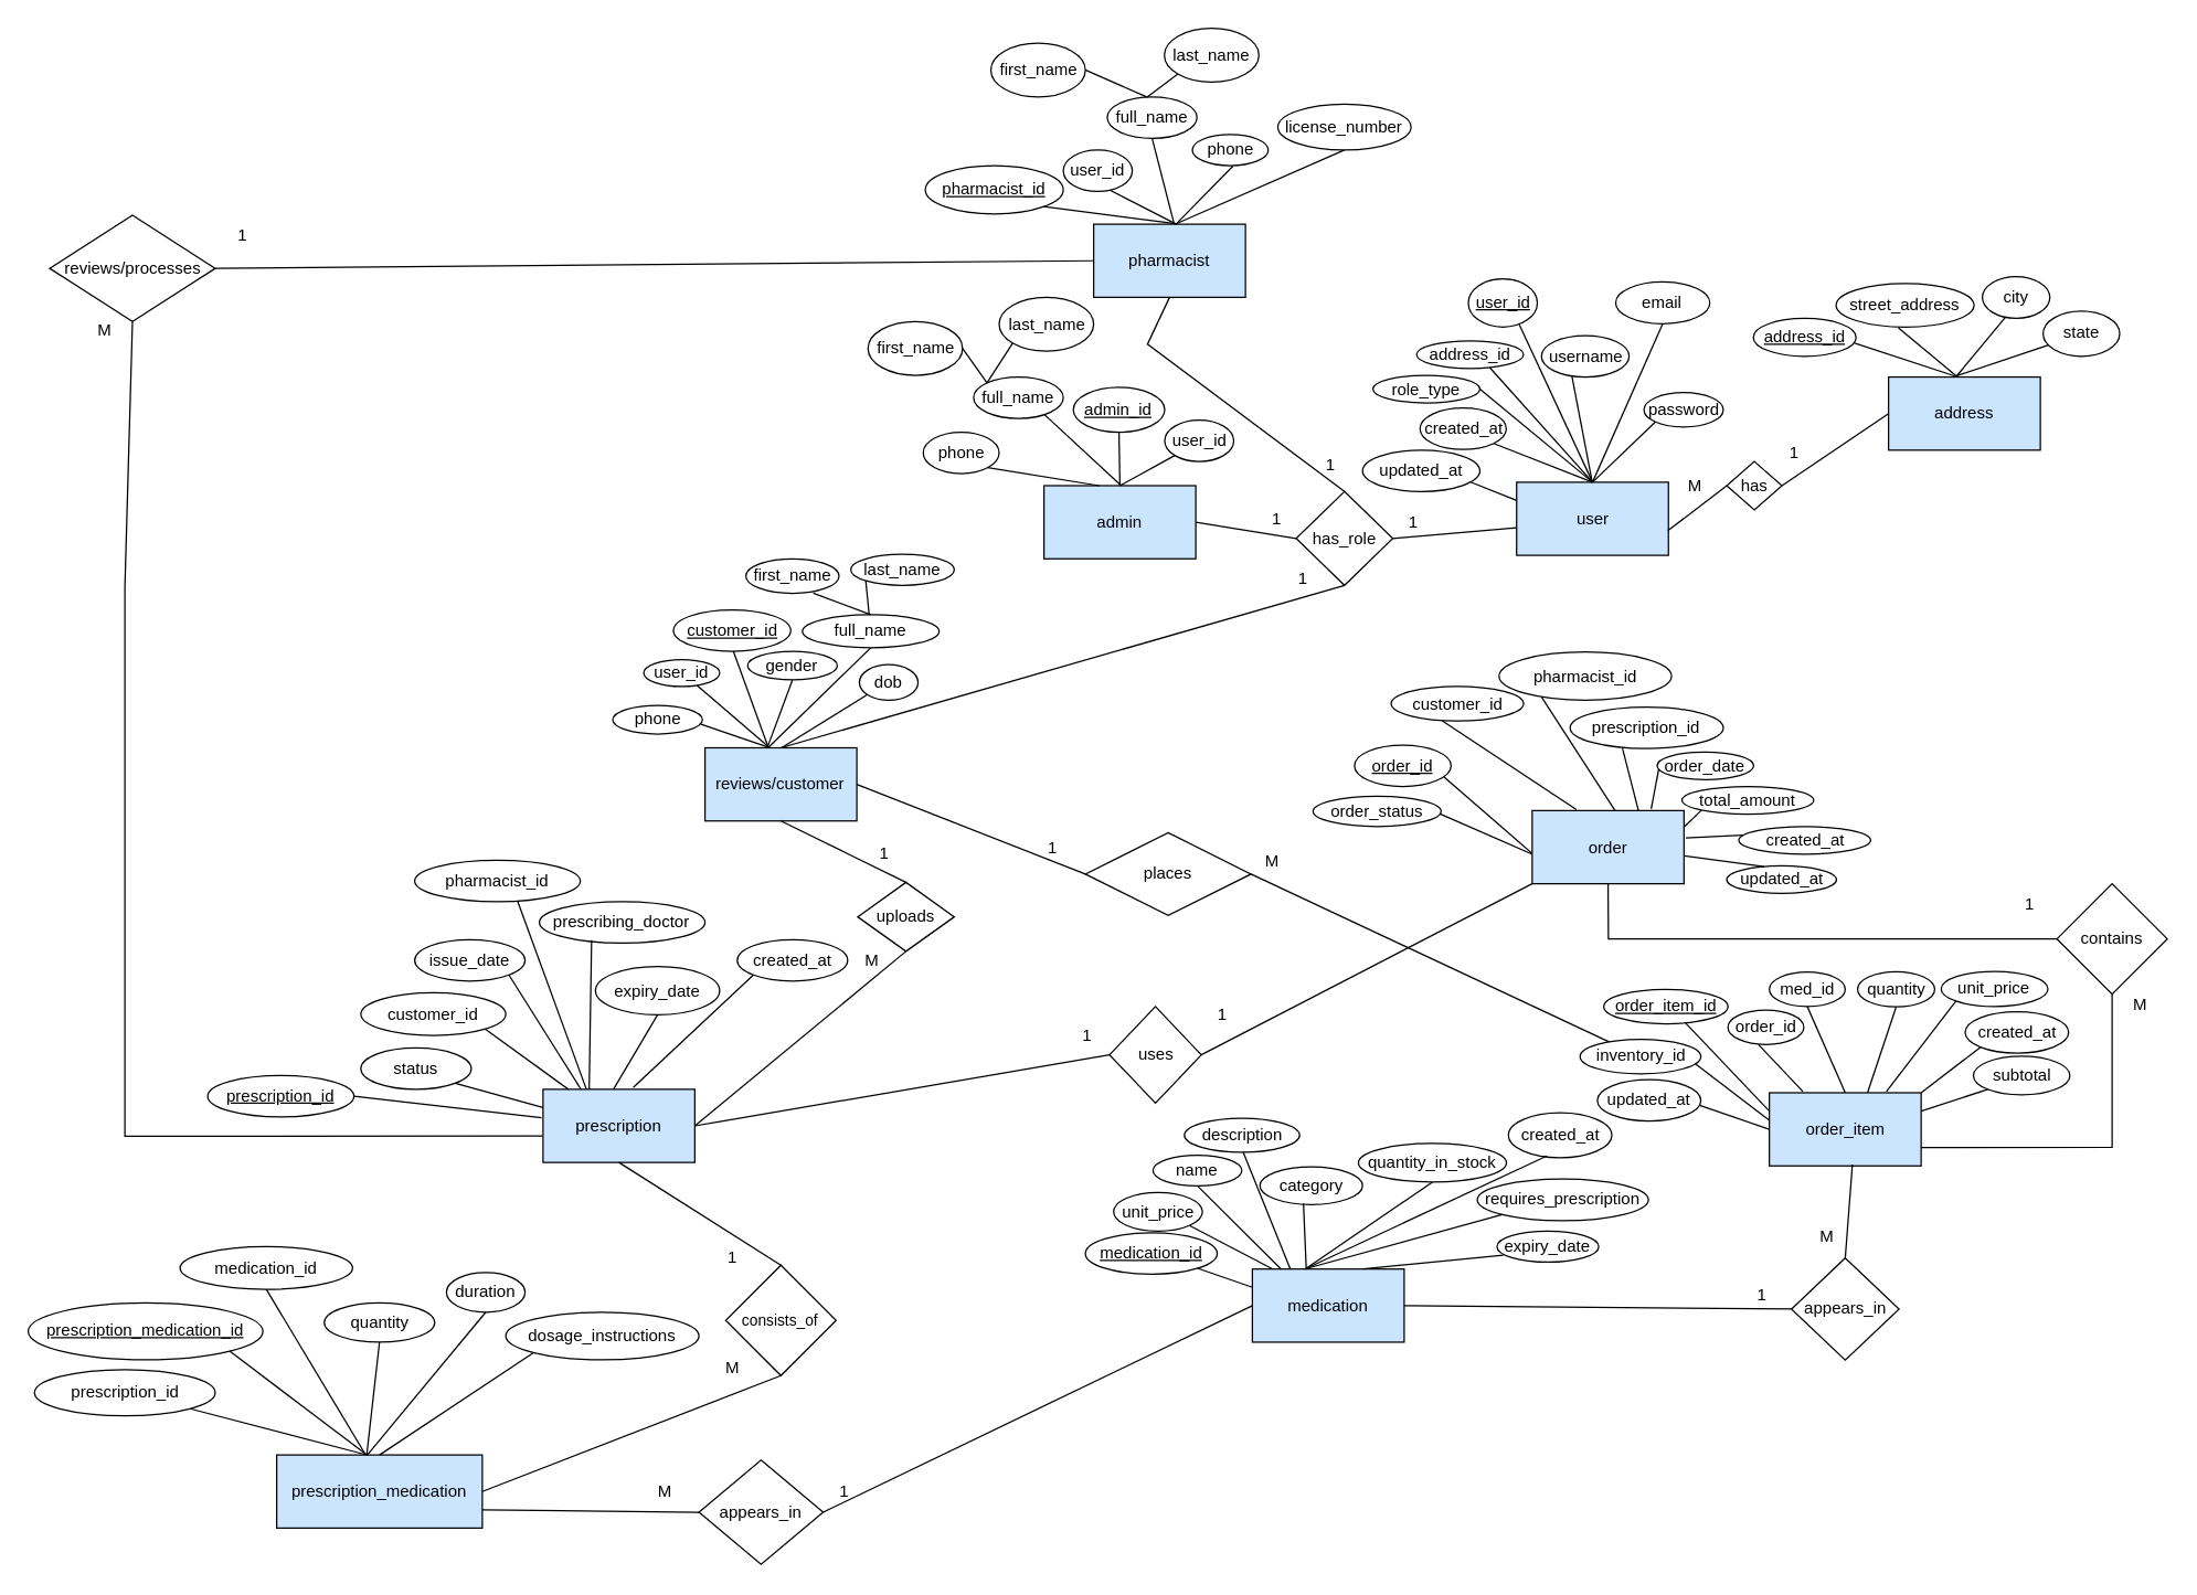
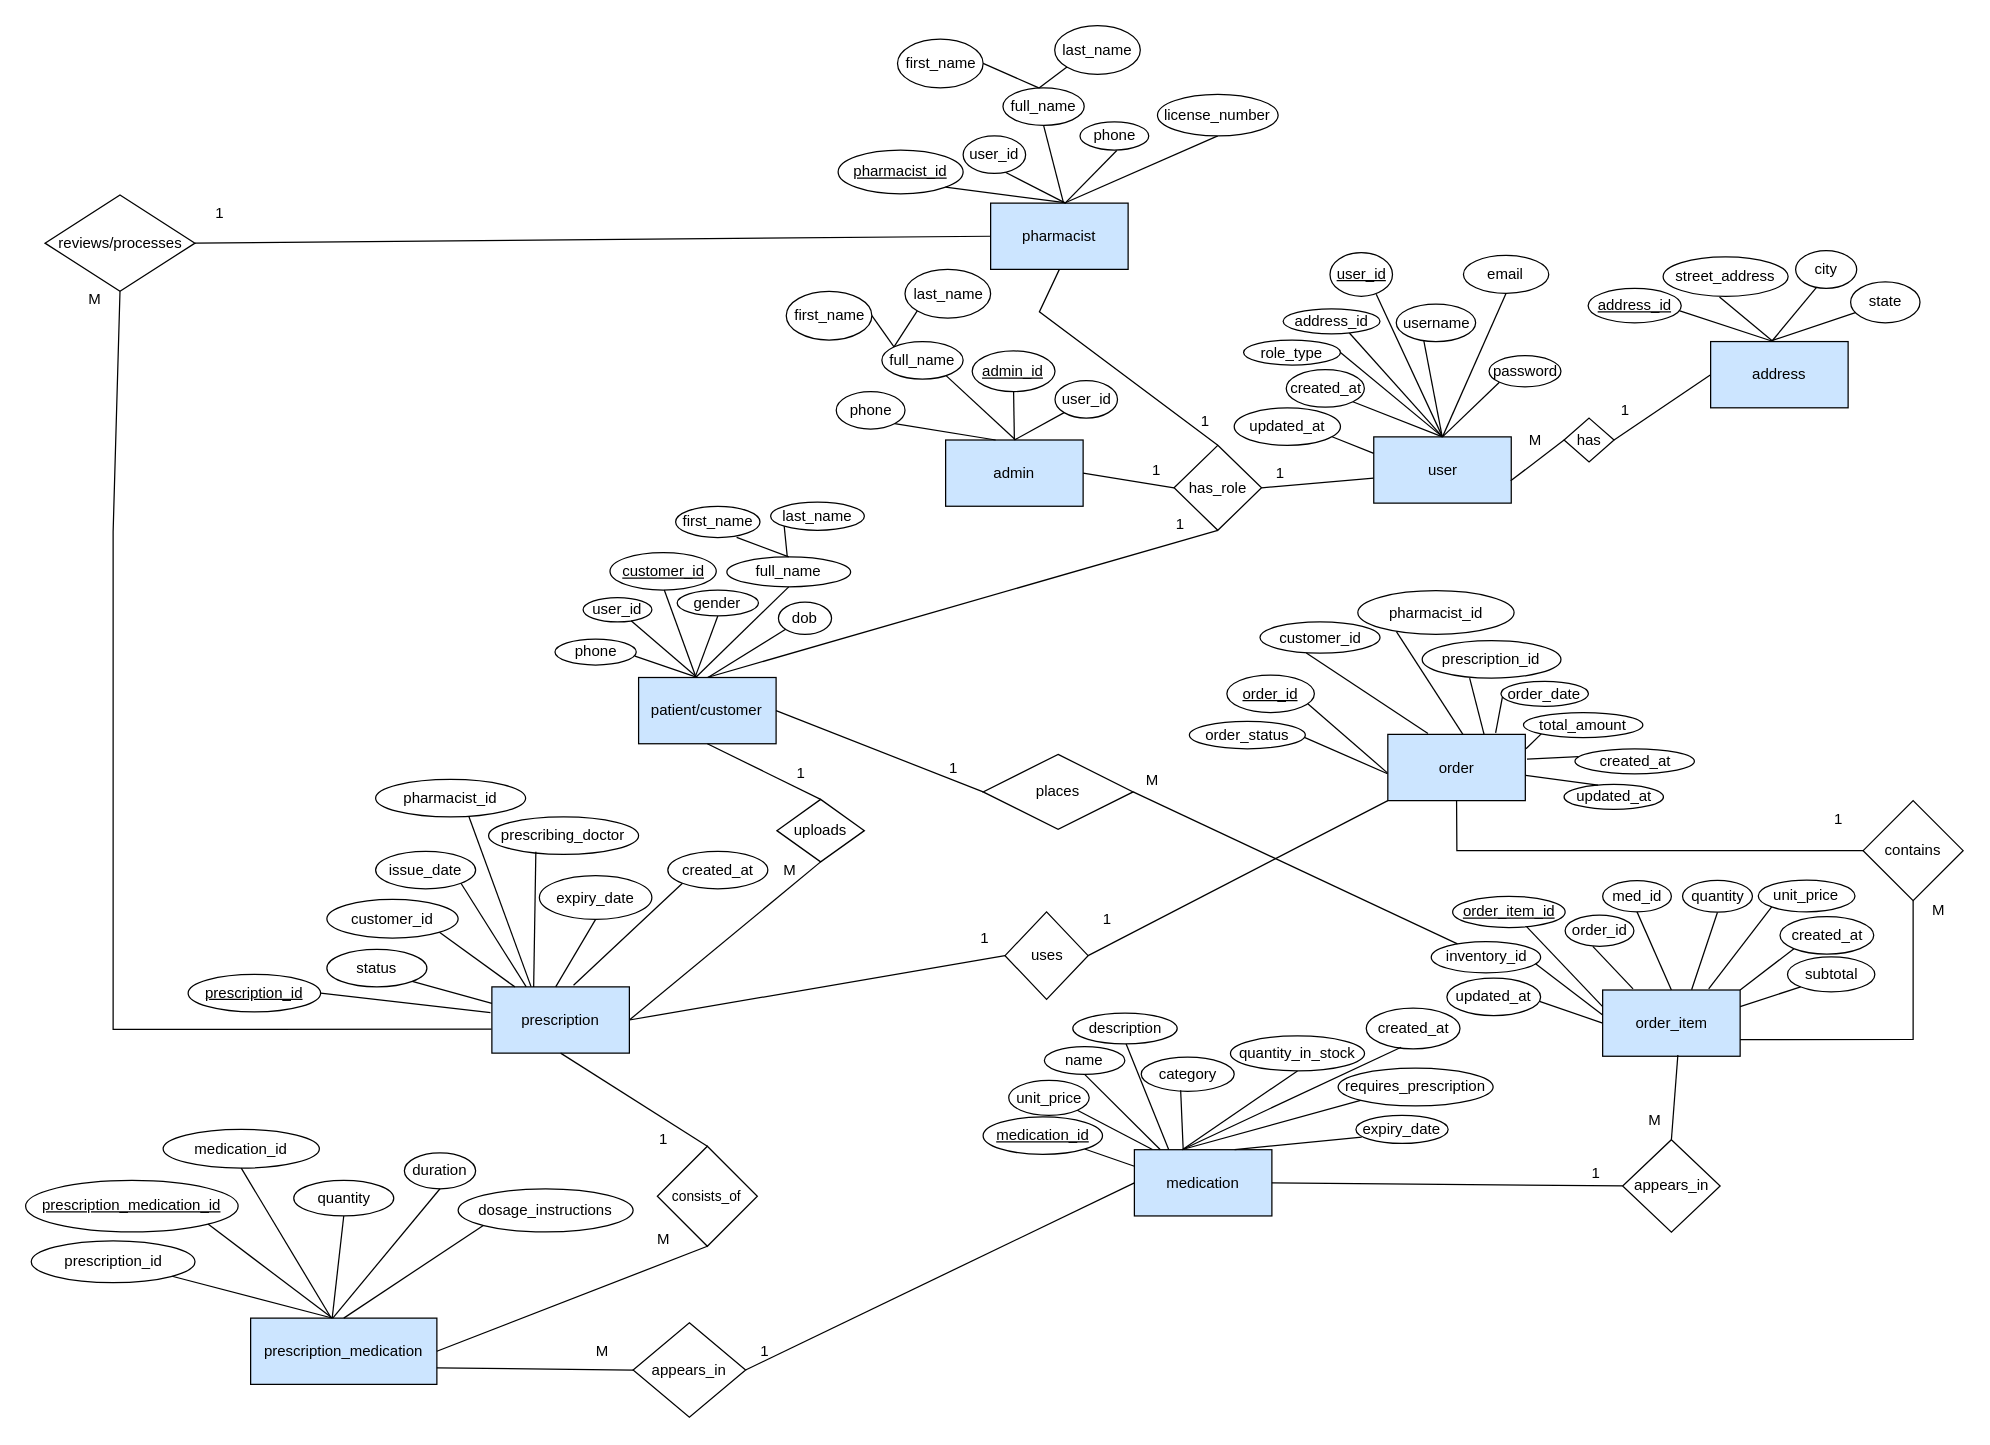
- <mxCell id="3" value="reviews/customer" style="rounded=0;whiteSpace=wrap;html=1;strokeColor=default;align=center;verticalAlign=middle;fontFamily=Helvetica;fontSize=12;fontColor=default;fillColor=#CCE5FF;shadow=0;glass=0;gradientColor=none;fillStyle=solid;" parent="1" vertex="1"><mxGeometry x="510.38" y="541.5" width="110" height="53" as="geometry" /></mxCell>
+ <mxCell id="3" value="patient/customer" style="rounded=0;whiteSpace=wrap;html=1;strokeColor=default;align=center;verticalAlign=middle;fontFamily=Helvetica;fontSize=12;fontColor=default;fillColor=#CCE5FF;shadow=0;glass=0;gradientColor=none;fillStyle=solid;" parent="1" vertex="1"><mxGeometry x="510.38" y="541.5" width="110" height="53" as="geometry" /></mxCell>
